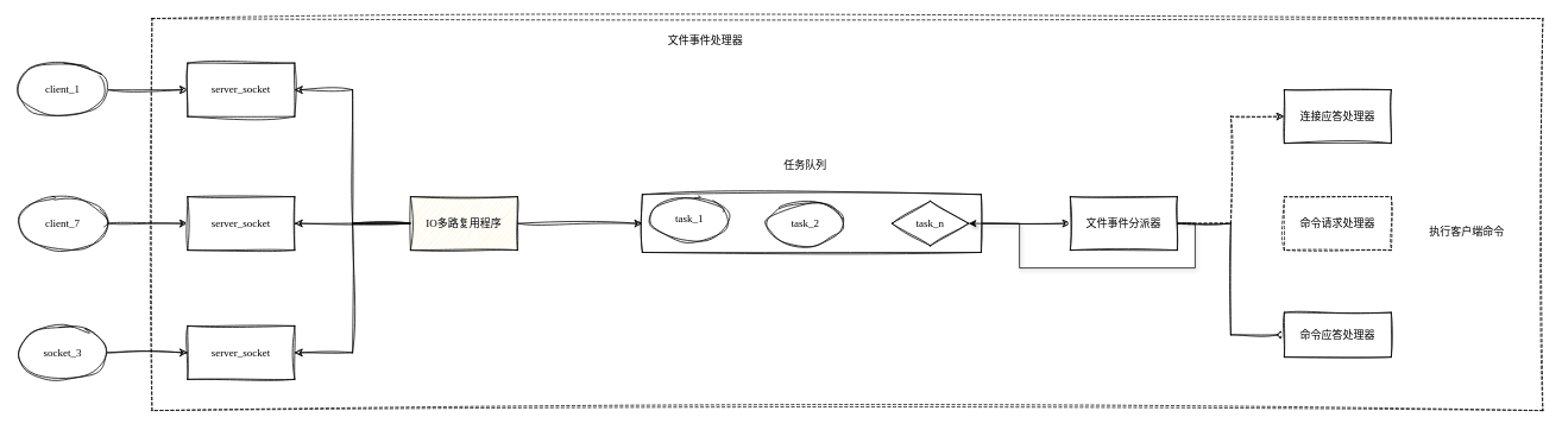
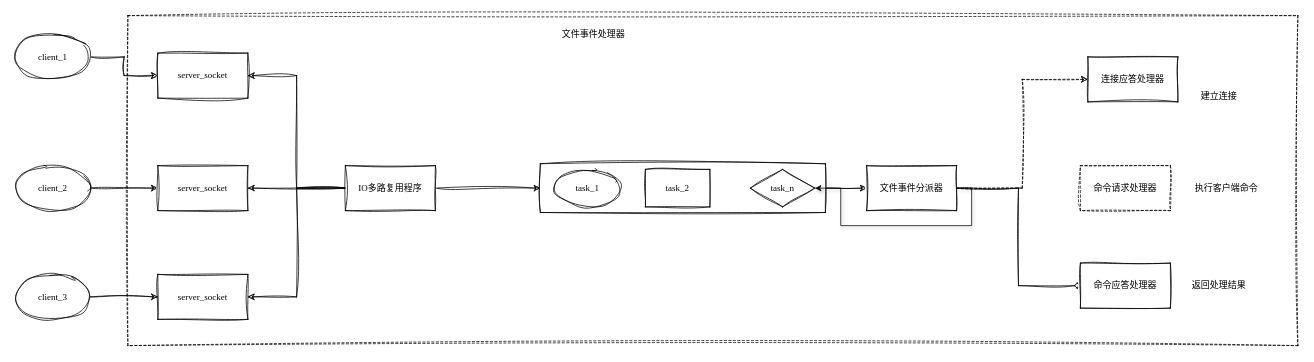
- <mxCell id="4" value="&lt;font face=&quot;Comic Sans MS&quot;&gt;client_1&lt;/font&gt;" style="strokeWidth=1;html=1;shape=mxgraph.flowchart.start_1;whiteSpace=wrap;shadow=0;sketch=1;curveFitting=1;jiggle=2;" parent="1" vertex="1"><mxGeometry x="20" y="70" width="100" height="60" as="geometry" /></mxCell>
+ <mxCell id="4" value="&lt;font face=&quot;Comic Sans MS&quot;&gt;client_1&lt;/font&gt;" style="strokeWidth=1;html=1;shape=mxgraph.flowchart.start_1;whiteSpace=wrap;shadow=0;sketch=1;curveFitting=1;jiggle=2;" parent="1" vertex="1"><mxGeometry x="20" y="45" width="100" height="60" as="geometry" /></mxCell>
+ <mxCell id="30" value="建立连接" style="text;html=1;strokeColor=none;fillColor=none;align=center;verticalAlign=middle;whiteSpace=wrap;rounded=0;" parent="1" vertex="1"><mxGeometry x="1580" y="115" width="90" height="25" as="geometry" /></mxCell>
- <mxCell id="26" value="&lt;font face=&quot;Comic Sans MS&quot;&gt;连接应答处理器&lt;/font&gt;" style="rounded=0;whiteSpace=wrap;html=1;shadow=0;sketch=1;curveFitting=1;jiggle=2;" parent="1" vertex="1"><mxGeometry x="1440" y="100" width="120" height="60" as="geometry" /></mxCell>
+ <mxCell id="26" value="&lt;font face=&quot;Comic Sans MS&quot;&gt;连接应答处理器&lt;/font&gt;" style="rounded=0;whiteSpace=wrap;html=1;shadow=0;sketch=1;curveFitting=1;jiggle=2;" parent="1" vertex="1"><mxGeometry x="1450" y="75" width="120" height="60" as="geometry" /></mxCell>
- <mxCell id="29" value="任务队列" style="text;html=1;strokeColor=none;fillColor=none;align=center;verticalAlign=middle;whiteSpace=wrap;rounded=0;" parent="1" vertex="1"><mxGeometry x="793" y="170" width="220" height="30" as="geometry" /></mxCell>
- <mxCell id="19" value="&lt;font face=&quot;Comic Sans MS&quot;&gt;task_1&lt;/font&gt;" style="ellipse;whiteSpace=wrap;html=1;sketch=1;curveFitting=1;jiggle=2;" parent="1" vertex="1"><mxGeometry x="730" y="220" width="86" height="50" as="geometry" /></mxCell>
+ <mxCell id="19" value="&lt;font face=&quot;Comic Sans MS&quot;&gt;task_1&lt;/font&gt;" style="ellipse;whiteSpace=wrap;html=1;sketch=1;curveFitting=1;jiggle=2;" parent="1" vertex="1"><mxGeometry x="740" y="225" width="86" height="50" as="geometry" /></mxCell>
- <mxCell id="6" value="&lt;font face=&quot;Comic Sans MS&quot;&gt;client_7&lt;/font&gt;" style="strokeWidth=1;html=1;shape=mxgraph.flowchart.start_1;whiteSpace=wrap;shadow=0;sketch=1;curveFitting=1;jiggle=2;" parent="1" vertex="1"><mxGeometry x="20" y="220" width="100" height="60" as="geometry" /></mxCell>
+ <mxCell id="6" value="&lt;font face=&quot;Comic Sans MS&quot;&gt;client_2&lt;/font&gt;" style="strokeWidth=1;html=1;shape=mxgraph.flowchart.start_1;whiteSpace=wrap;shadow=0;sketch=1;curveFitting=1;jiggle=2;" parent="1" vertex="1"><mxGeometry x="20" y="220" width="100" height="60" as="geometry" /></mxCell>
- <mxCell id="16" value="&lt;font face=&quot;Comic Sans MS&quot;&gt;IO多路复用程序&lt;/font&gt;" style="rounded=0;whiteSpace=wrap;html=1;shadow=0;sketch=1;curveFitting=1;jiggle=2;fillColor=#fff2cc;" parent="1" vertex="1"><mxGeometry x="460" y="220" width="120" height="60" as="geometry" /></mxCell>
+ <mxCell id="16" value="&lt;font face=&quot;Comic Sans MS&quot;&gt;IO多路复用程序&lt;/font&gt;" style="rounded=0;whiteSpace=wrap;html=1;shadow=0;sketch=1;curveFitting=1;jiggle=2;" parent="1" vertex="1"><mxGeometry x="460" y="220" width="120" height="60" as="geometry" /></mxCell>
- <mxCell id="20" value="&lt;font face=&quot;Comic Sans MS&quot;&gt;task_2&lt;/font&gt;" style="ellipse;whiteSpace=wrap;html=1;sketch=1;curveFitting=1;jiggle=2;" parent="1" vertex="1"><mxGeometry x="860" y="225" width="86" height="50" as="geometry" /></mxCell>
+ <mxCell id="20" value="&lt;font face=&quot;Comic Sans MS&quot;&gt;task_2&lt;/font&gt;" style="whiteSpace=wrap;html=1;sketch=1;curveFitting=1;jiggle=2;rounded=0;" parent="1" vertex="1"><mxGeometry x="860" y="225" width="86" height="50" as="geometry" /></mxCell>
- <mxCell id="25" value="&lt;font face=&quot;Comic Sans MS&quot;&gt;文件事件分派器&lt;/font&gt;" style="rounded=0;whiteSpace=wrap;html=1;shadow=0;sketch=1;curveFitting=1;jiggle=2;" parent="1" vertex="1"><mxGeometry x="1200" y="220" width="120" height="60" as="geometry" /></mxCell>
+ <mxCell id="25" value="&lt;font face=&quot;Comic Sans MS&quot;&gt;文件事件分派器&lt;/font&gt;" style="rounded=0;whiteSpace=wrap;html=1;shadow=0;sketch=1;curveFitting=1;jiggle=2;" parent="1" vertex="1"><mxGeometry x="1155" y="220" width="120" height="60" as="geometry" /></mxCell>
- <mxCell id="31" value="执行客户端命令" style="text;html=1;strokeColor=none;fillColor=none;align=center;verticalAlign=middle;whiteSpace=wrap;rounded=0;" parent="1" vertex="1"><mxGeometry x="1600" y="247.5" width="90" height="25" as="geometry" /></mxCell>
+ <mxCell id="31" value="执行客户端命令" style="text;html=1;strokeColor=none;fillColor=none;align=center;verticalAlign=middle;whiteSpace=wrap;rounded=0;" parent="1" vertex="1"><mxGeometry x="1590" y="237.5" width="90" height="25" as="geometry" /></mxCell>
- <mxCell id="28" value="&lt;font face=&quot;Comic Sans MS&quot;&gt;命令应答处理器&lt;/font&gt;" style="rounded=0;whiteSpace=wrap;html=1;shadow=0;sketch=1;curveFitting=1;jiggle=2;" parent="1" vertex="1"><mxGeometry x="1440" y="350" width="120" height="50" as="geometry" /></mxCell>
+ <mxCell id="28" value="&lt;font face=&quot;Comic Sans MS&quot;&gt;命令应答处理器&lt;/font&gt;" style="rounded=0;whiteSpace=wrap;html=1;shadow=0;sketch=1;curveFitting=1;jiggle=2;" parent="1" vertex="1"><mxGeometry x="1440" y="350" width="120" height="60" as="geometry" /></mxCell>
+ <mxCell id="32" value="返回处理结果" style="text;html=1;strokeColor=none;fillColor=none;align=center;verticalAlign=middle;whiteSpace=wrap;rounded=0;" parent="1" vertex="1"><mxGeometry x="1580" y="367.5" width="90" height="25" as="geometry" /></mxCell>
- <mxCell id="8" value="&lt;font face=&quot;Comic Sans MS&quot;&gt;socket_3&lt;/font&gt;" style="strokeWidth=1;html=1;shape=mxgraph.flowchart.start_1;whiteSpace=wrap;shadow=0;sketch=1;curveFitting=1;jiggle=2;" parent="1" vertex="1"><mxGeometry x="20" y="365" width="100" height="60" as="geometry" /></mxCell>
+ <mxCell id="8" value="&lt;font face=&quot;Comic Sans MS&quot;&gt;client_3&lt;/font&gt;" style="strokeWidth=1;html=1;shape=mxgraph.flowchart.start_1;whiteSpace=wrap;shadow=0;sketch=1;curveFitting=1;jiggle=2;" parent="1" vertex="1"><mxGeometry x="20" y="365" width="100" height="60" as="geometry" /></mxCell>
